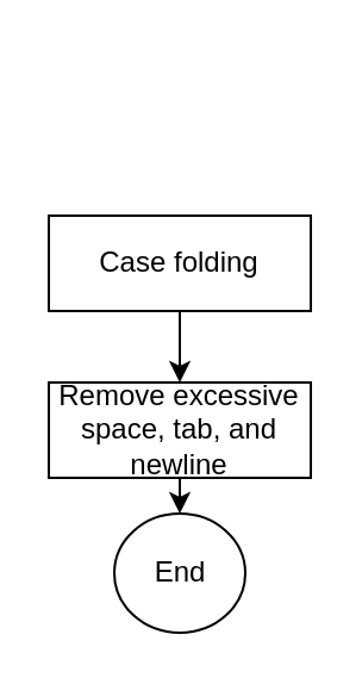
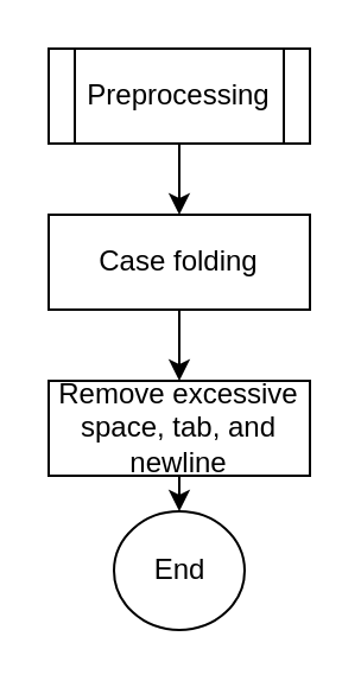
+ <mxCell id="2" value="Preprocessing" style="shape=process;whiteSpace=wrap;html=1;backgroundOutline=1;" parent="1" vertex="1"><mxGeometry x="20" y="20" width="110" height="40" as="geometry" /></mxCell>
+ <mxCell id="5" value="" style="endArrow=classic;html=1;exitX=0.5;exitY=1;exitDx=0;exitDy=0;entryX=0.5;entryY=0;entryDx=0;entryDy=0;" parent="1" source="2" target="3" edge="1"><mxGeometry width="50" height="50" relative="1" as="geometry"><mxPoint x="150" y="280" as="sourcePoint" /><mxPoint x="200" y="230" as="targetPoint" /></mxGeometry></mxCell>
